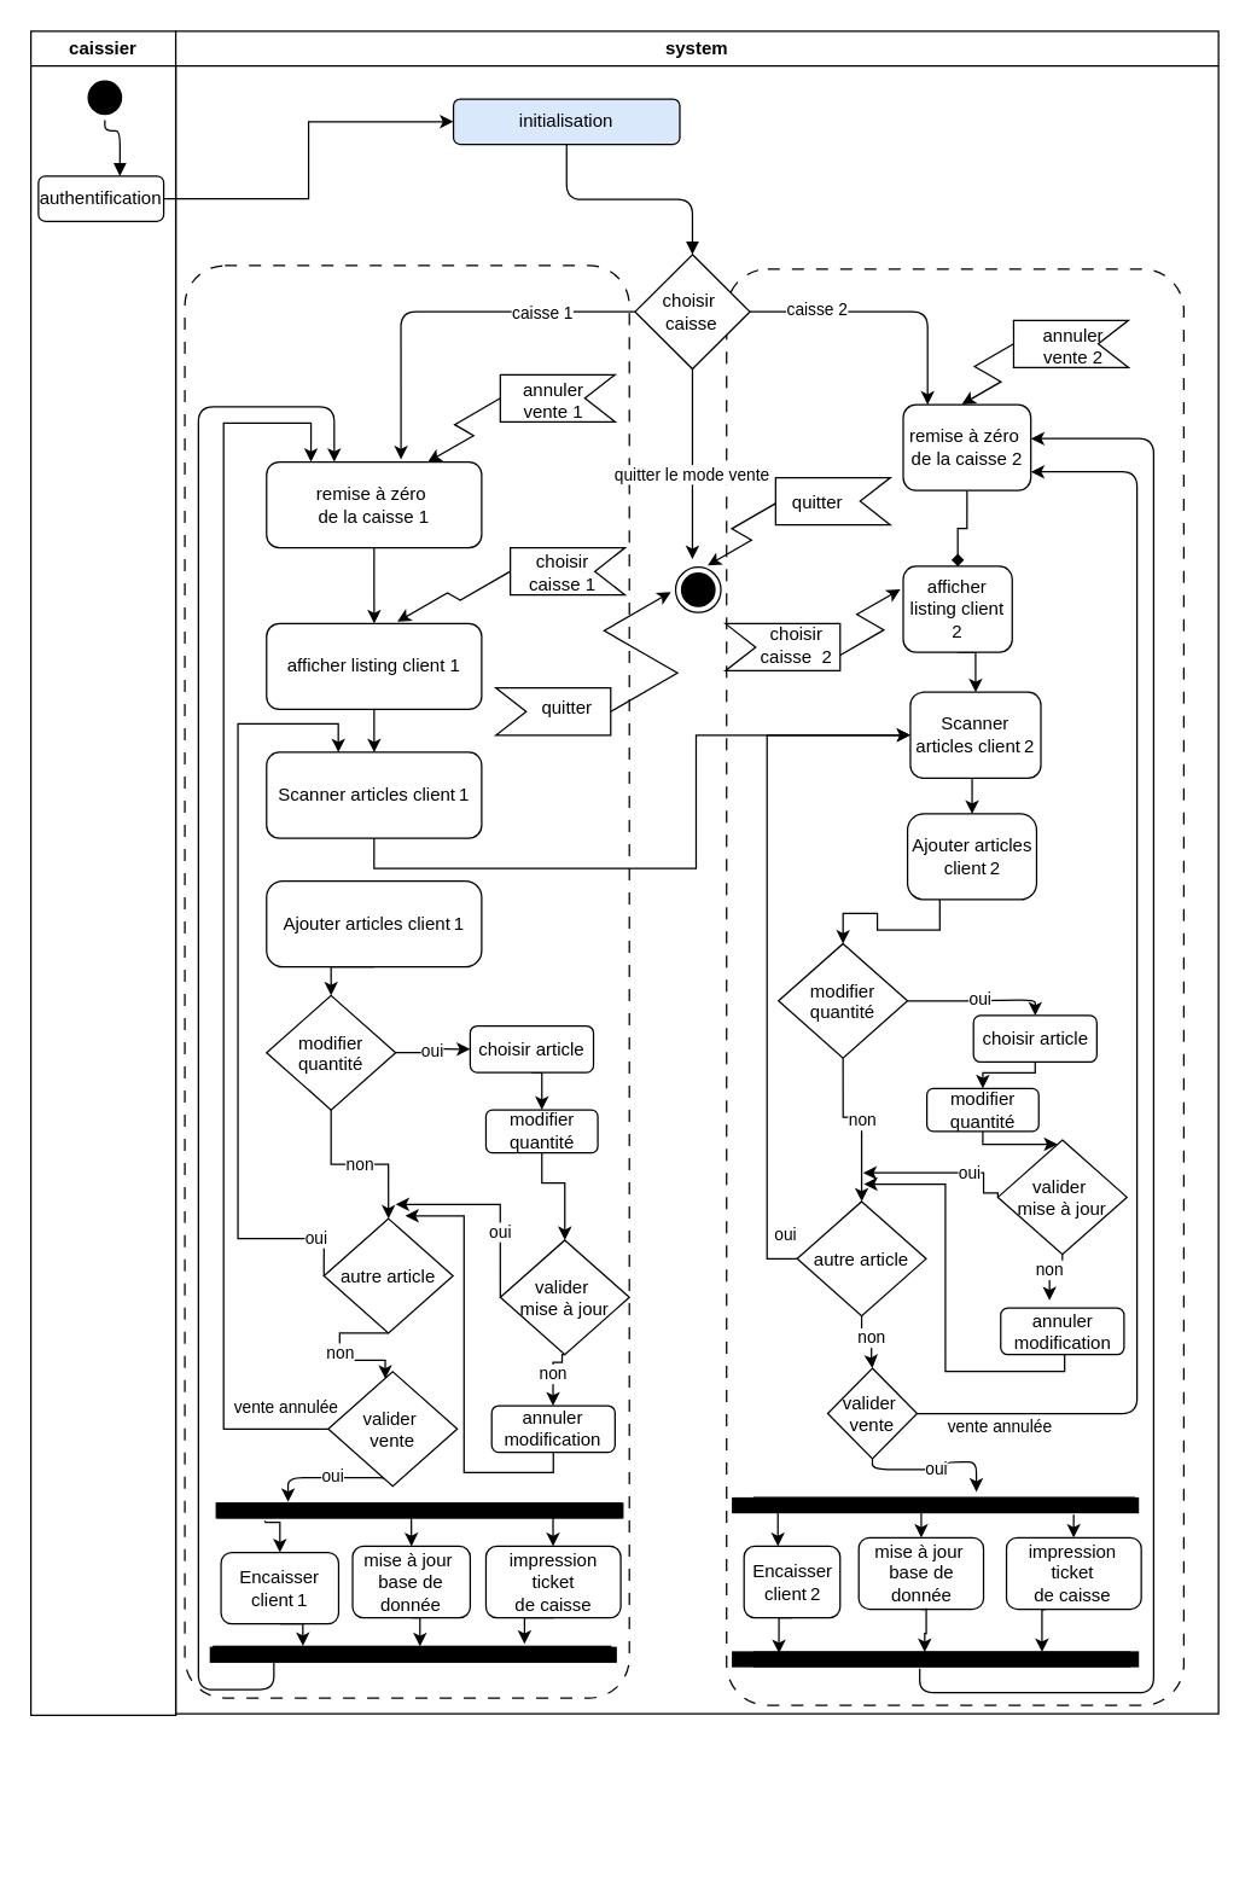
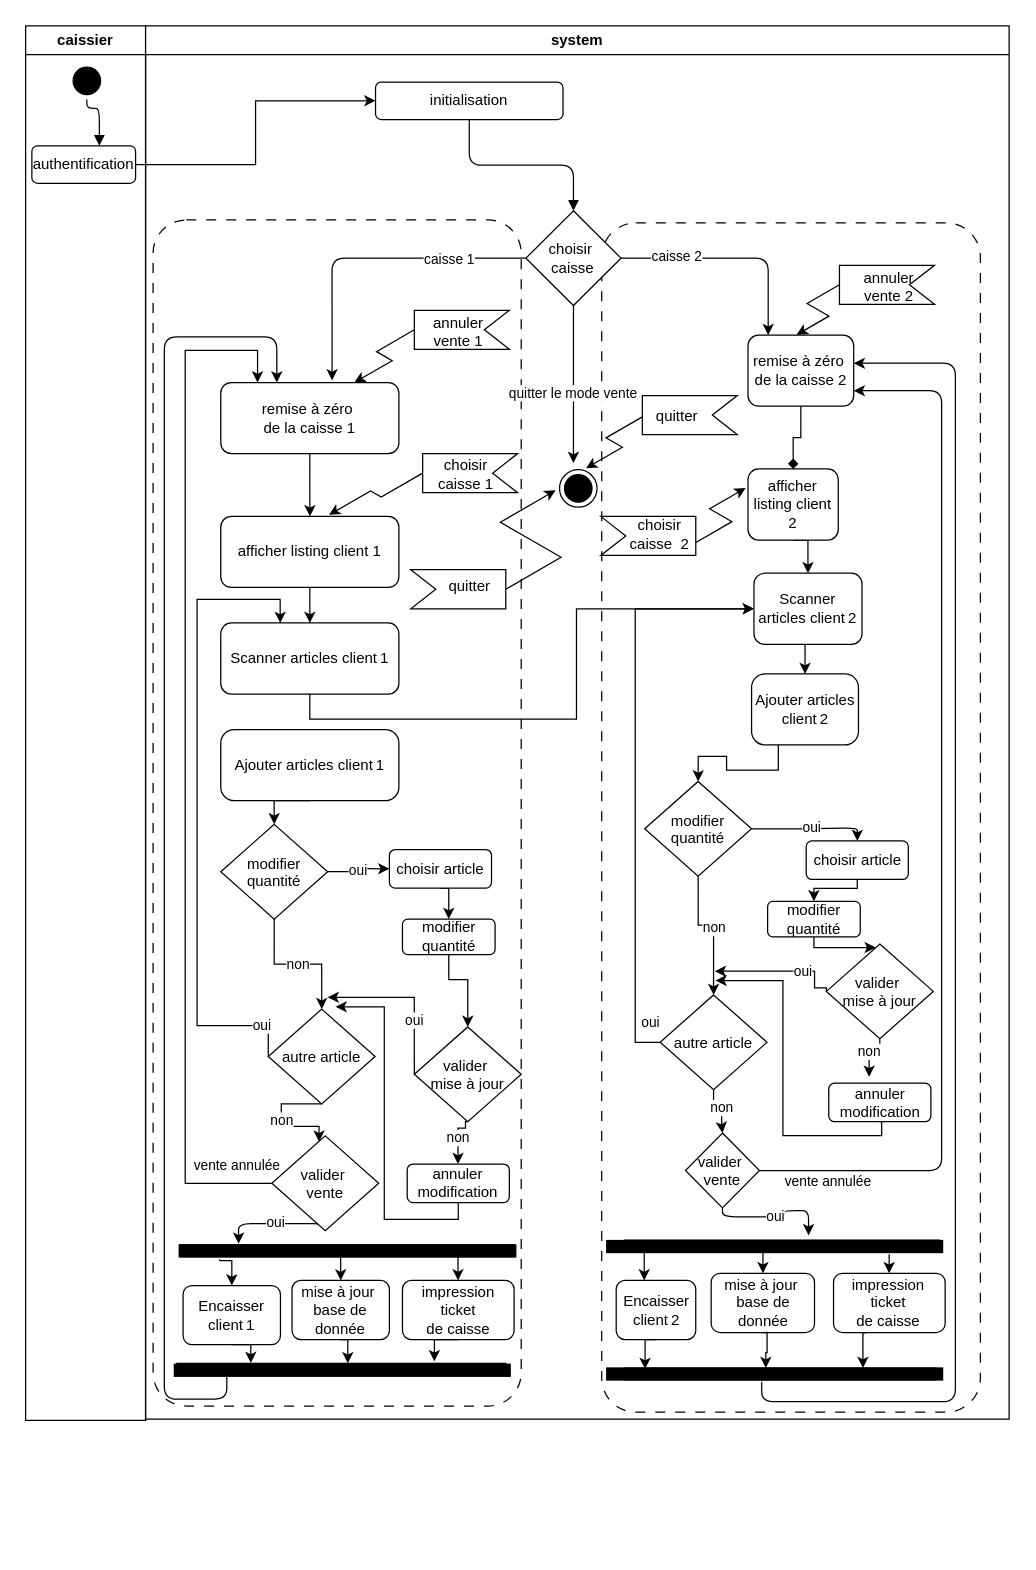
- <mxCell id="2" value="initialisation" style="rounded=1;whiteSpace=wrap;html=1;fillColor=#dae8fc;" parent="1" vertex="1"><mxGeometry x="300" y="65" width="150" height="30" as="geometry" /></mxCell>
+ <mxCell id="2" value="initialisation" style="rounded=1;whiteSpace=wrap;html=1;" parent="1" vertex="1"><mxGeometry x="300" y="65" width="150" height="30" as="geometry" /></mxCell>
